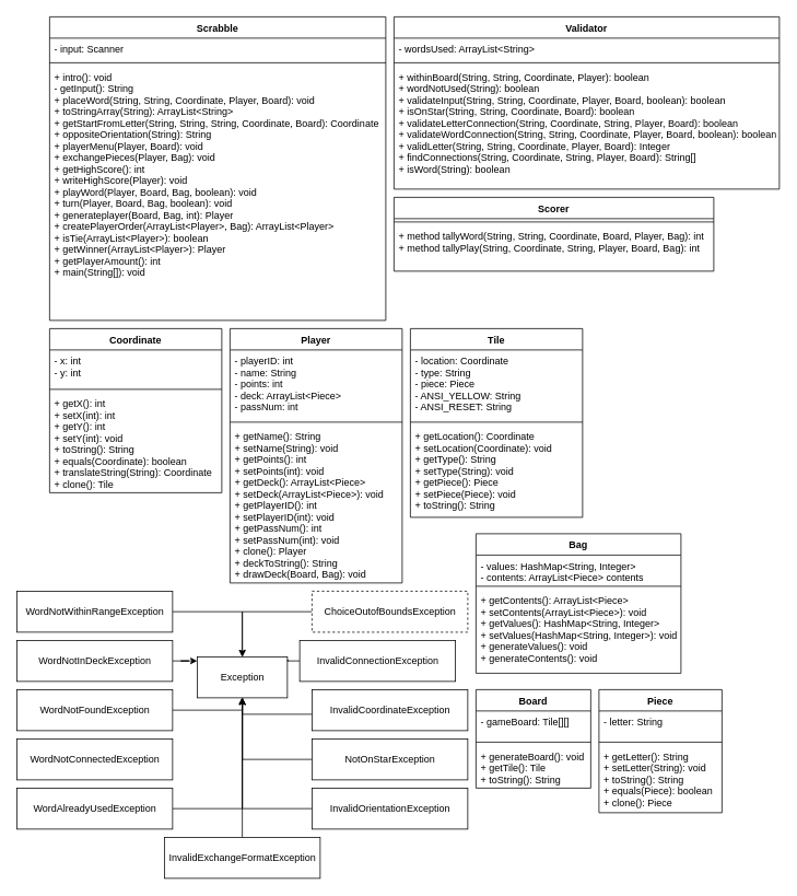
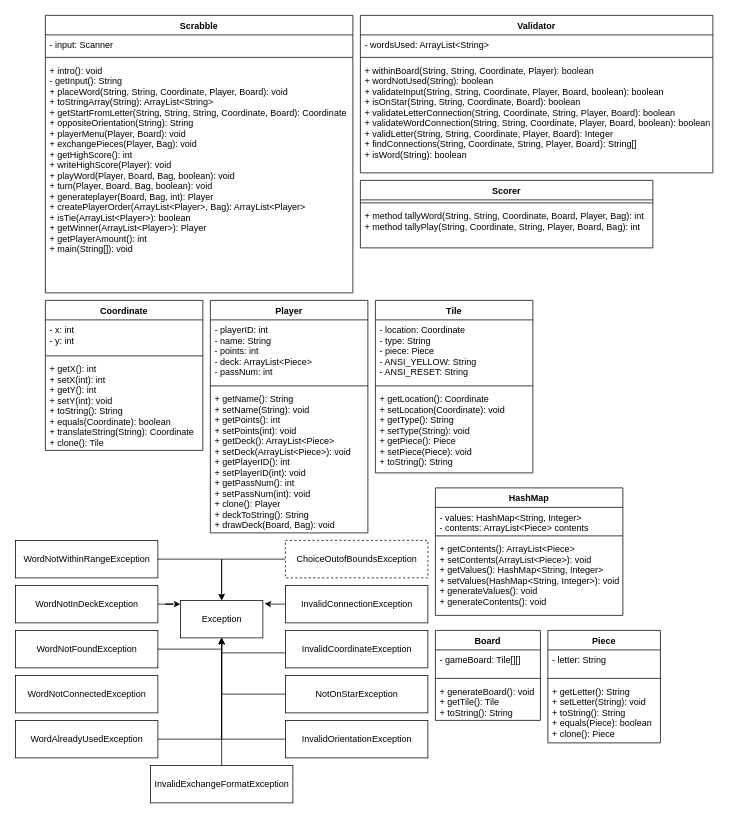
- <mxCell id="33" value="Bag" style="swimlane;fontStyle=1;align=center;verticalAlign=top;childLayout=stackLayout;horizontal=1;startSize=26;horizontalStack=0;resizeParent=1;resizeParentMax=0;resizeLast=0;collapsible=1;marginBottom=0;" vertex="1" parent="1"><mxGeometry x="580" y="650" width="250" height="170" as="geometry" /></mxCell>
+ <mxCell id="33" value="HashMap" style="swimlane;fontStyle=1;align=center;verticalAlign=top;childLayout=stackLayout;horizontal=1;startSize=26;horizontalStack=0;resizeParent=1;resizeParentMax=0;resizeLast=0;collapsible=1;marginBottom=0;" vertex="1" parent="1"><mxGeometry x="580" y="650" width="250" height="170" as="geometry" /></mxCell>
- <mxCell id="55" value="InvalidConnectionException" style="html=1;" vertex="1" parent="1"><mxGeometry x="365" y="780" width="190" height="50" as="geometry" /></mxCell>
+ <mxCell id="55" value="InvalidConnectionException" style="html=1;" vertex="1" parent="1"><mxGeometry x="380" y="780" width="190" height="50" as="geometry" /></mxCell>
